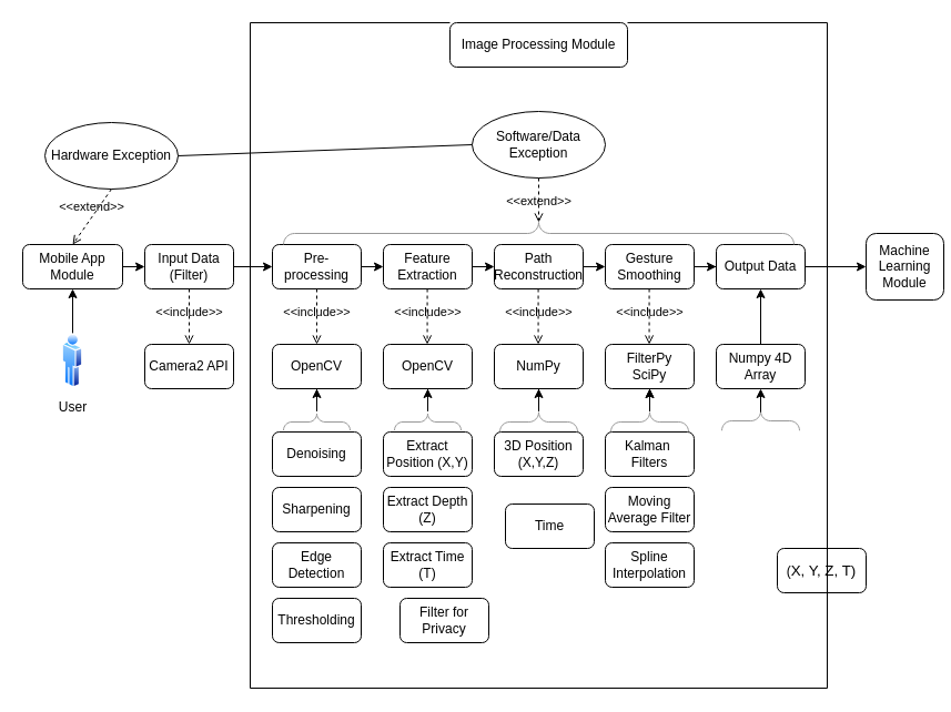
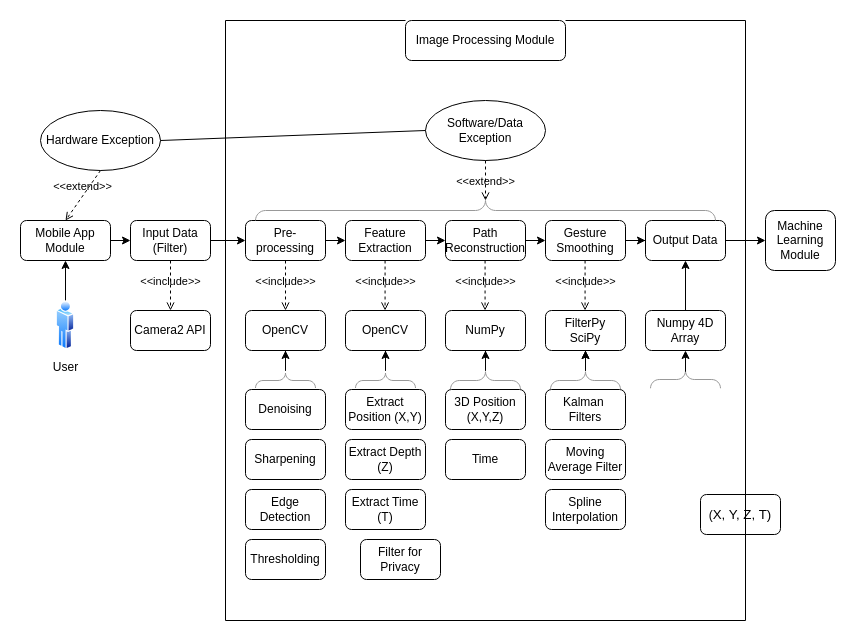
- <mxCell id="50" value="Machine Learning Module" style="rounded=1;whiteSpace=wrap;html=1;" parent="1" vertex="1"><mxGeometry x="780" y="210" width="70" height="60" as="geometry" /></mxCell>
+ <mxCell id="50" value="Machine Learning Module" style="rounded=1;whiteSpace=wrap;html=1;" parent="1" vertex="1"><mxGeometry x="765" y="210" width="70" height="60" as="geometry" /></mxCell>
- <mxCell id="26" value="Time" style="rounded=1;whiteSpace=wrap;html=1;" parent="1" vertex="1"><mxGeometry x="455" y="454" width="80" height="40" as="geometry" /></mxCell>
+ <mxCell id="26" value="Time" style="rounded=1;whiteSpace=wrap;html=1;" parent="1" vertex="1"><mxGeometry x="445" y="439" width="80" height="40" as="geometry" /></mxCell>
